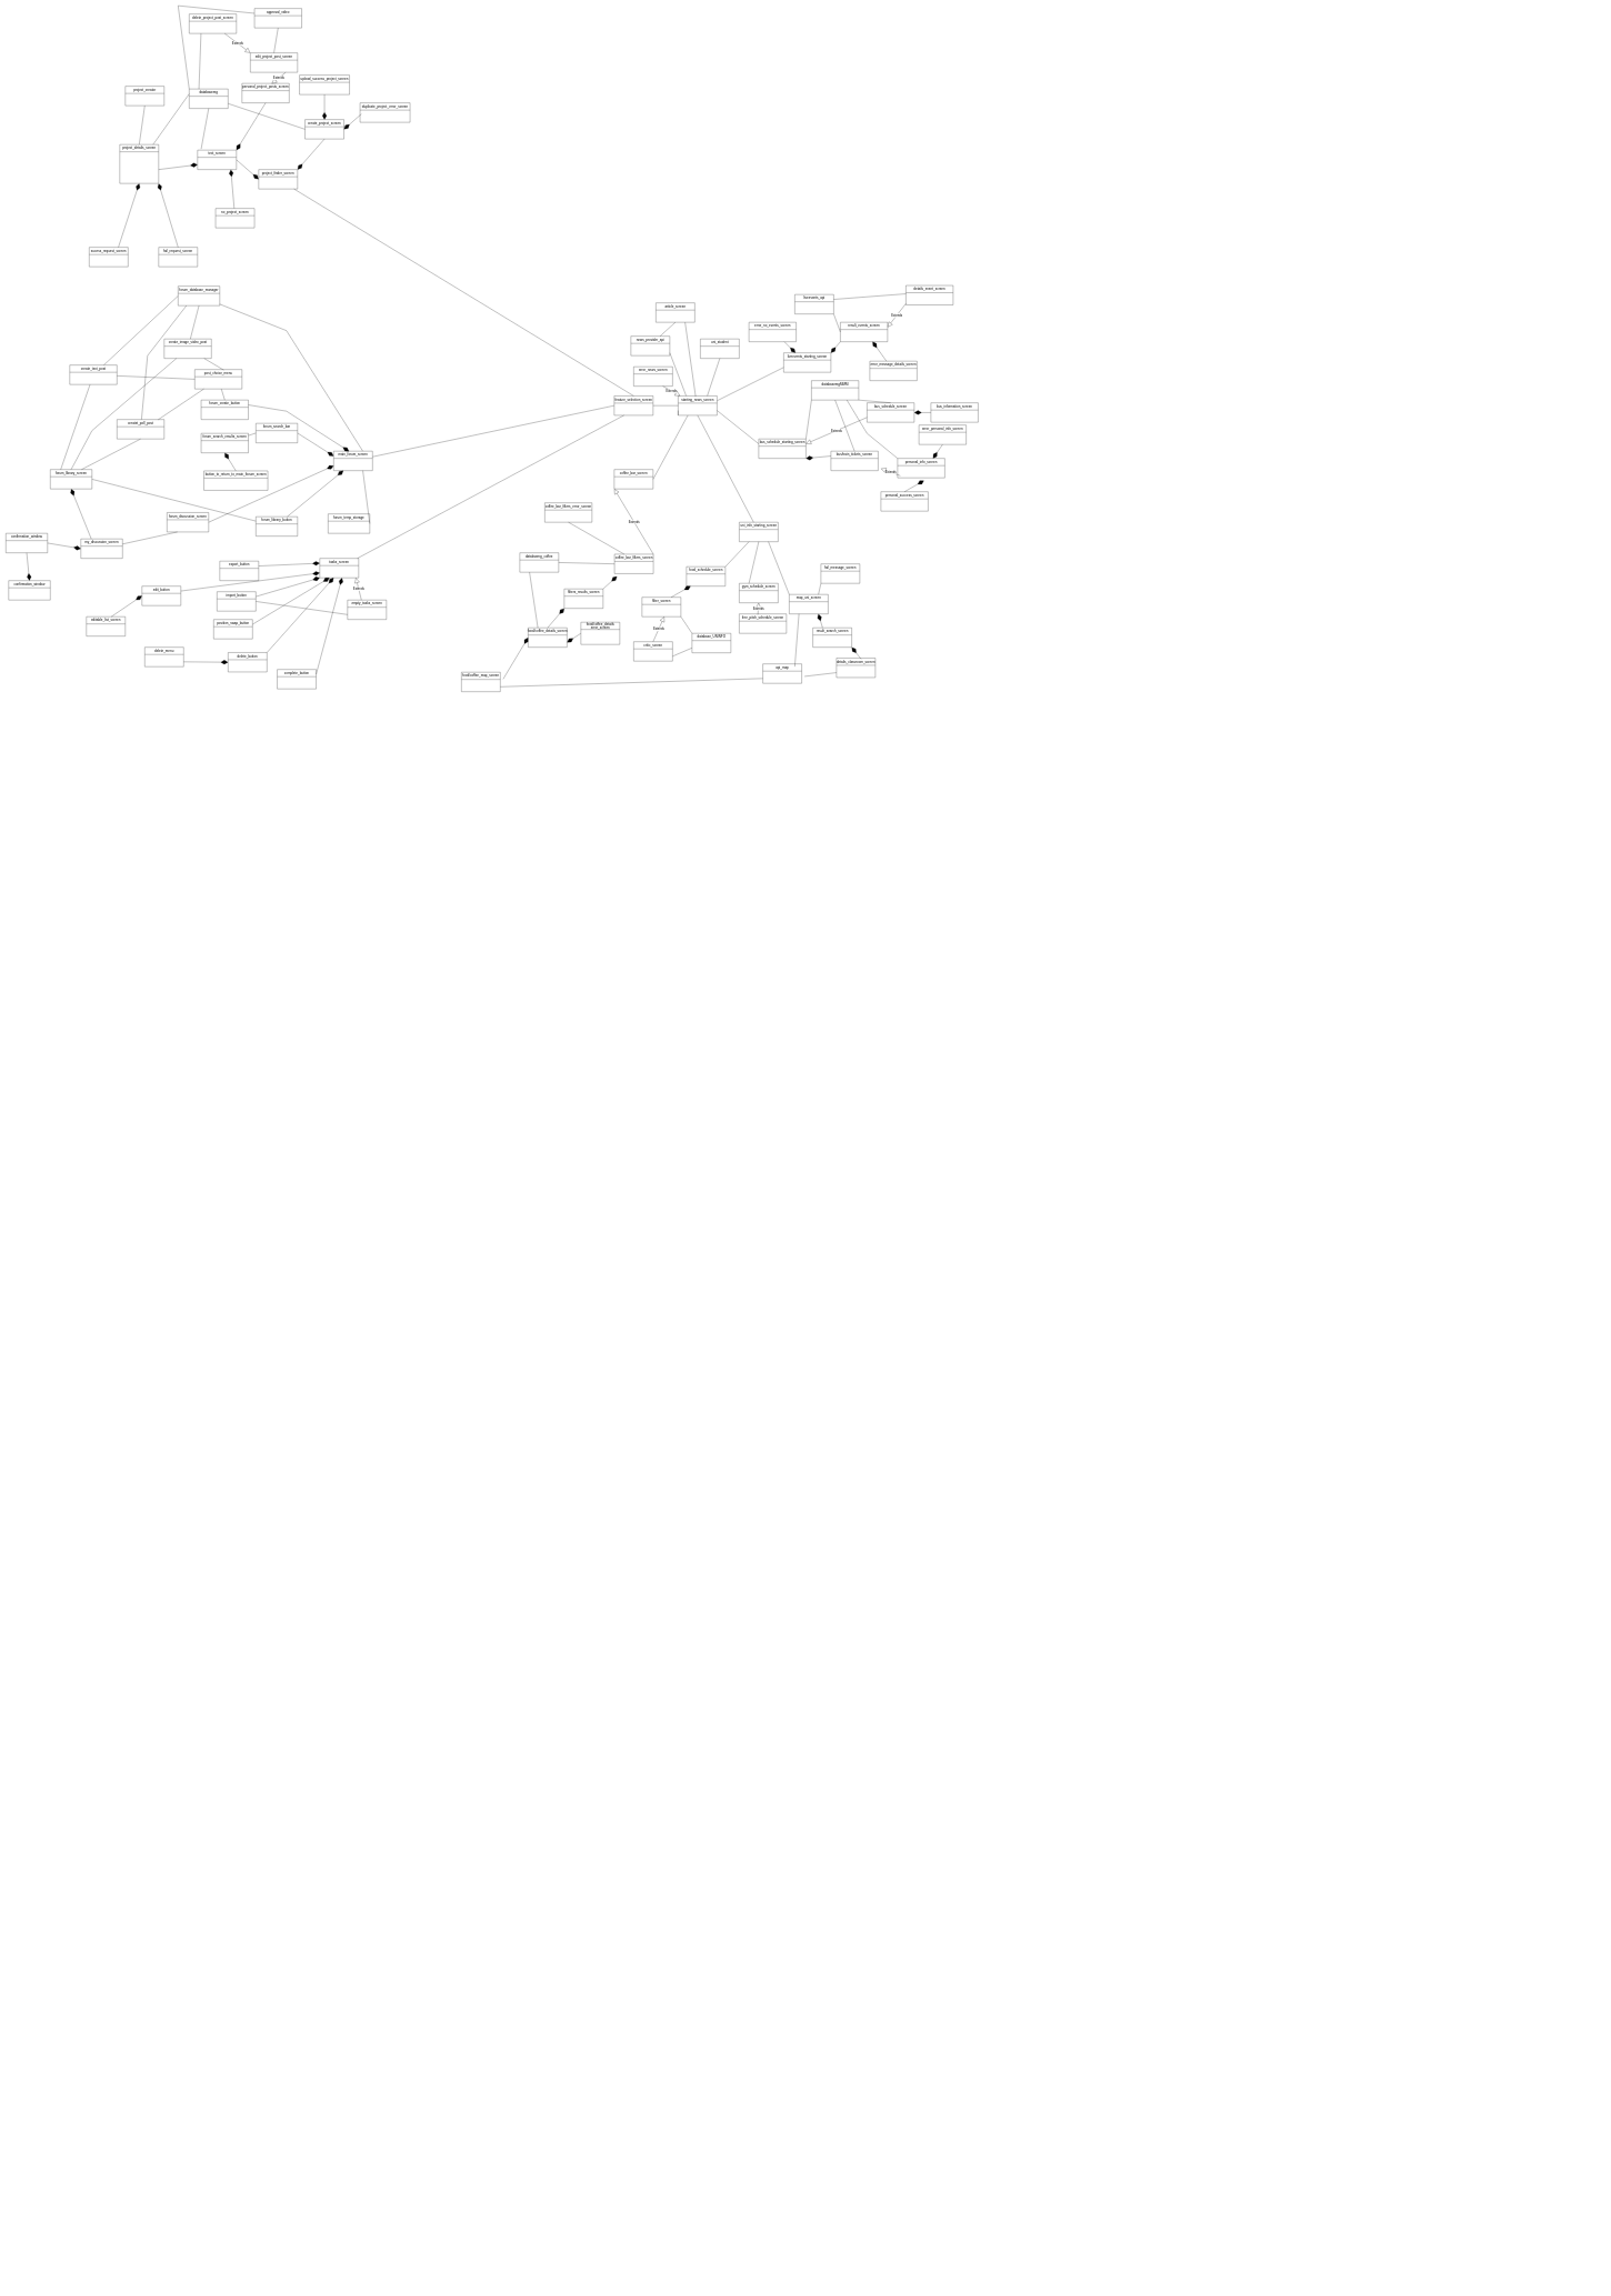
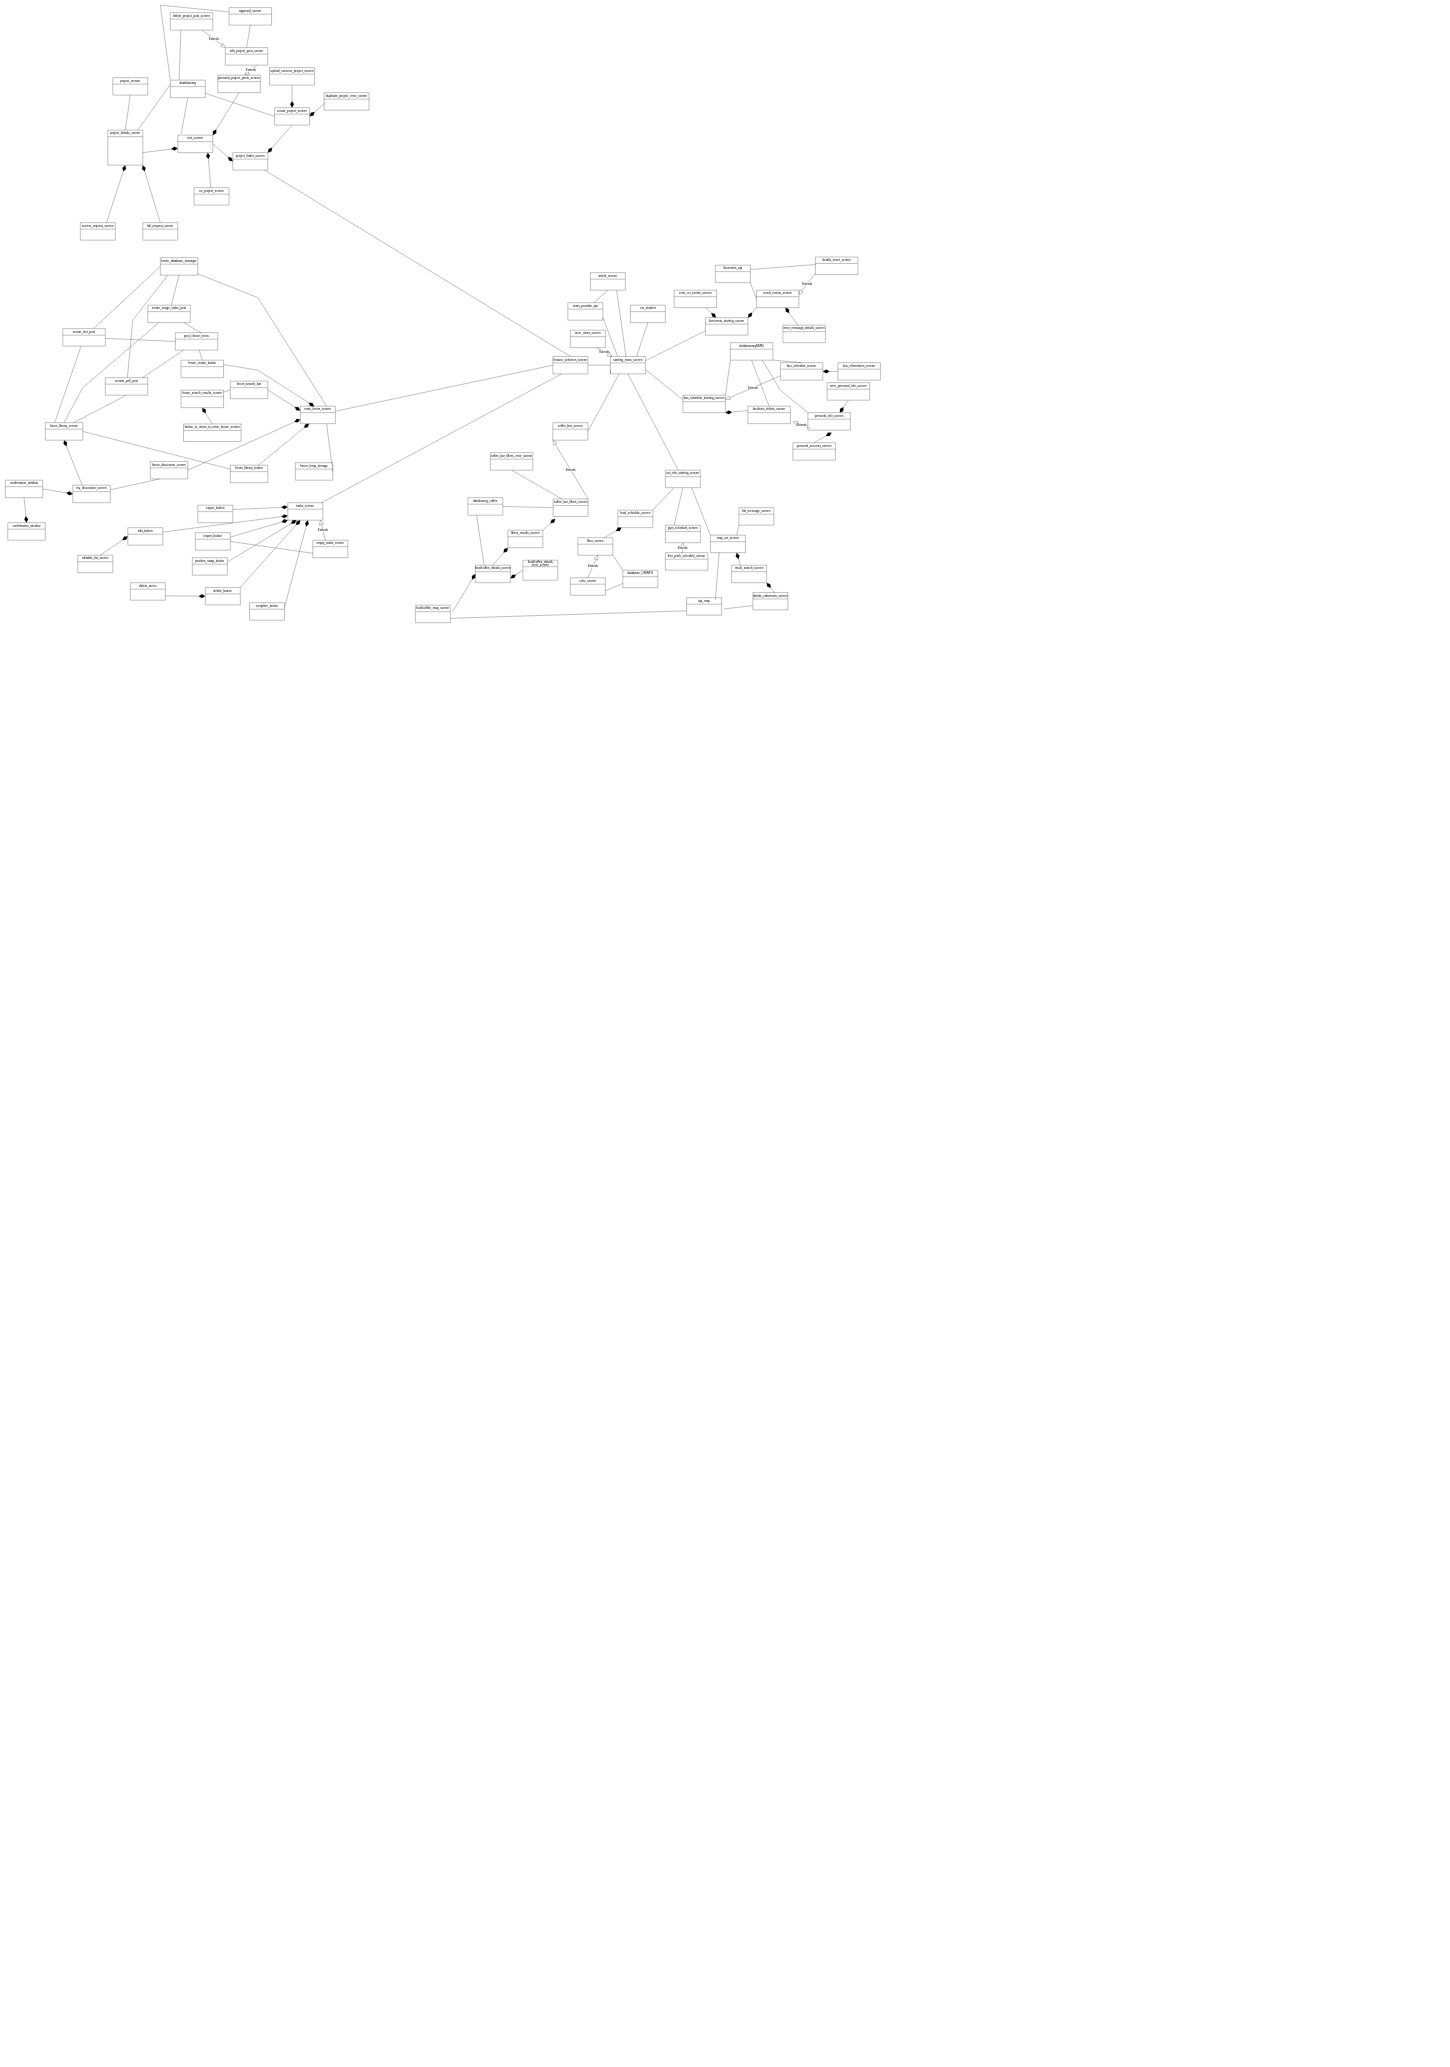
- <mxCell id="159" value="approval_video" style="swimlane;fontStyle=0;childLayout=stackLayout;horizontal=1;startSize=26;fillColor=none;horizontalStack=0;resizeParent=1;resizeParentMax=0;resizeLast=0;collapsible=1;marginBottom=0;whiteSpace=wrap;html=1;" vertex="1" parent="1"><mxGeometry x="915" y="30" width="170" height="70" as="geometry" /></mxCell>
+ <mxCell id="159" value="approval_screen" style="swimlane;fontStyle=0;childLayout=stackLayout;horizontal=1;startSize=26;fillColor=none;horizontalStack=0;resizeParent=1;resizeParentMax=0;resizeLast=0;collapsible=1;marginBottom=0;whiteSpace=wrap;html=1;" vertex="1" parent="1"><mxGeometry x="915" y="30" width="170" height="70" as="geometry" /></mxCell>
